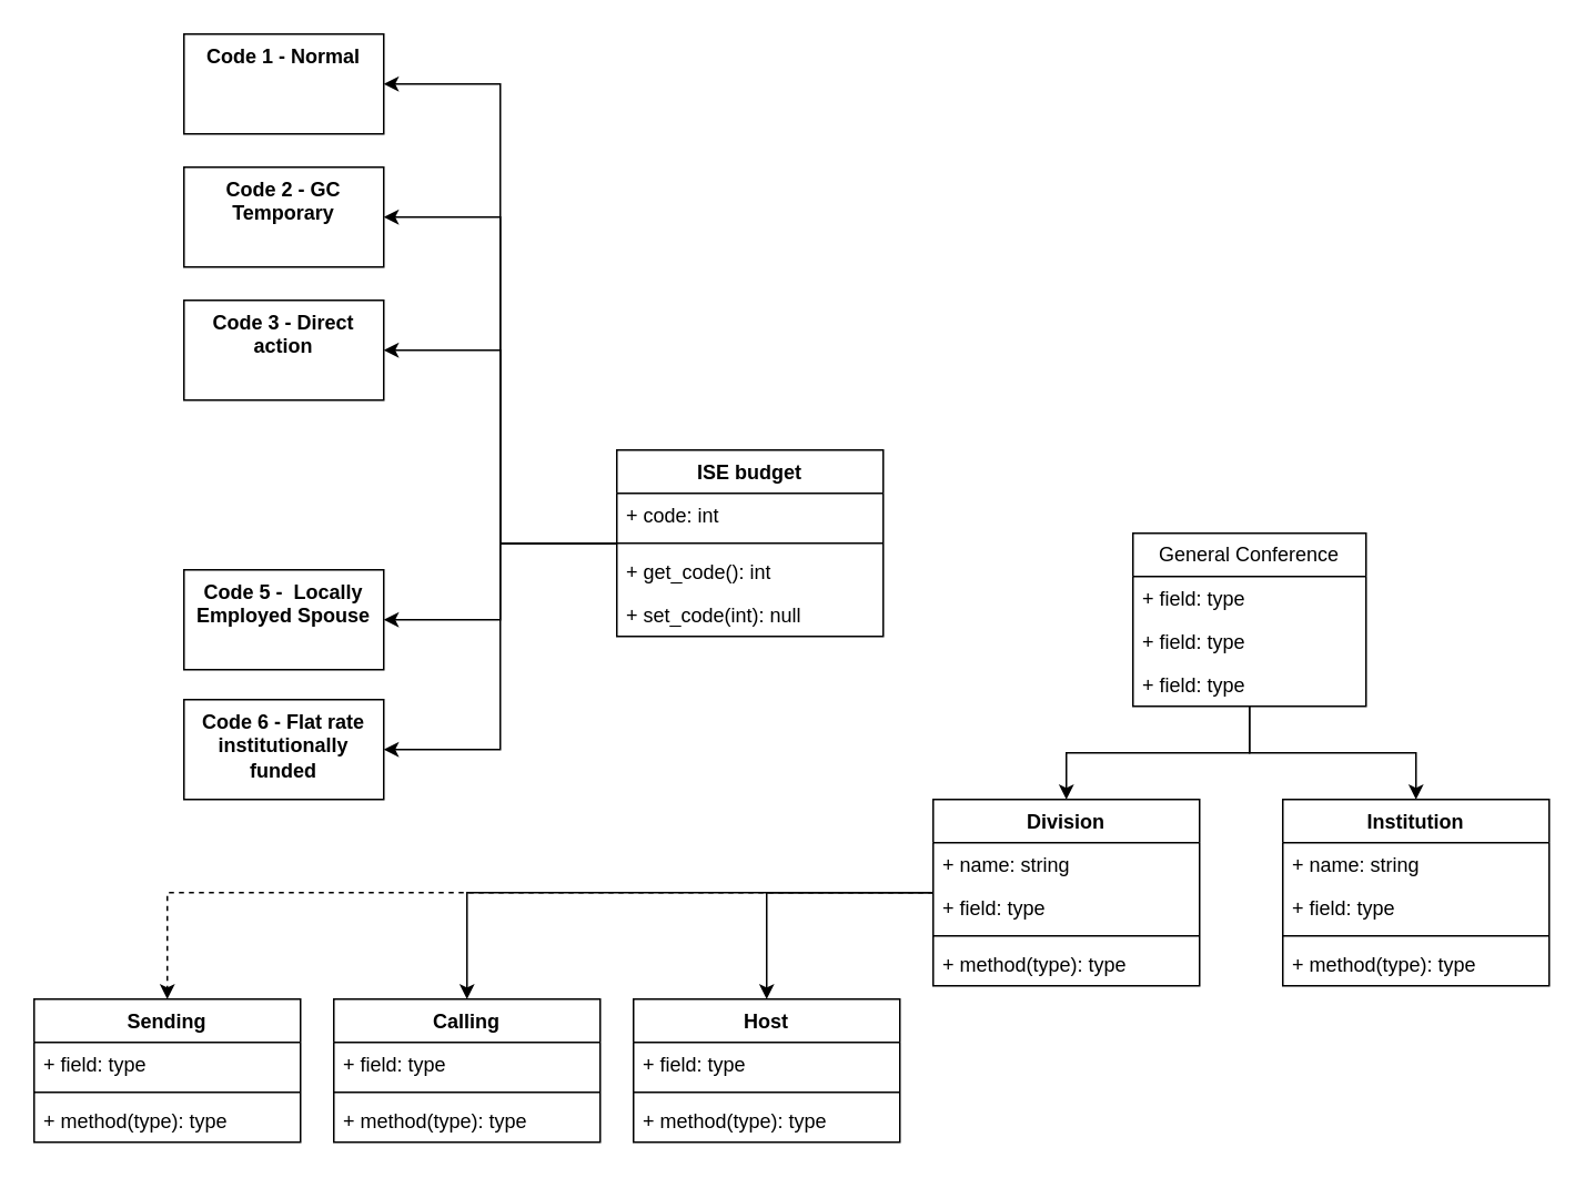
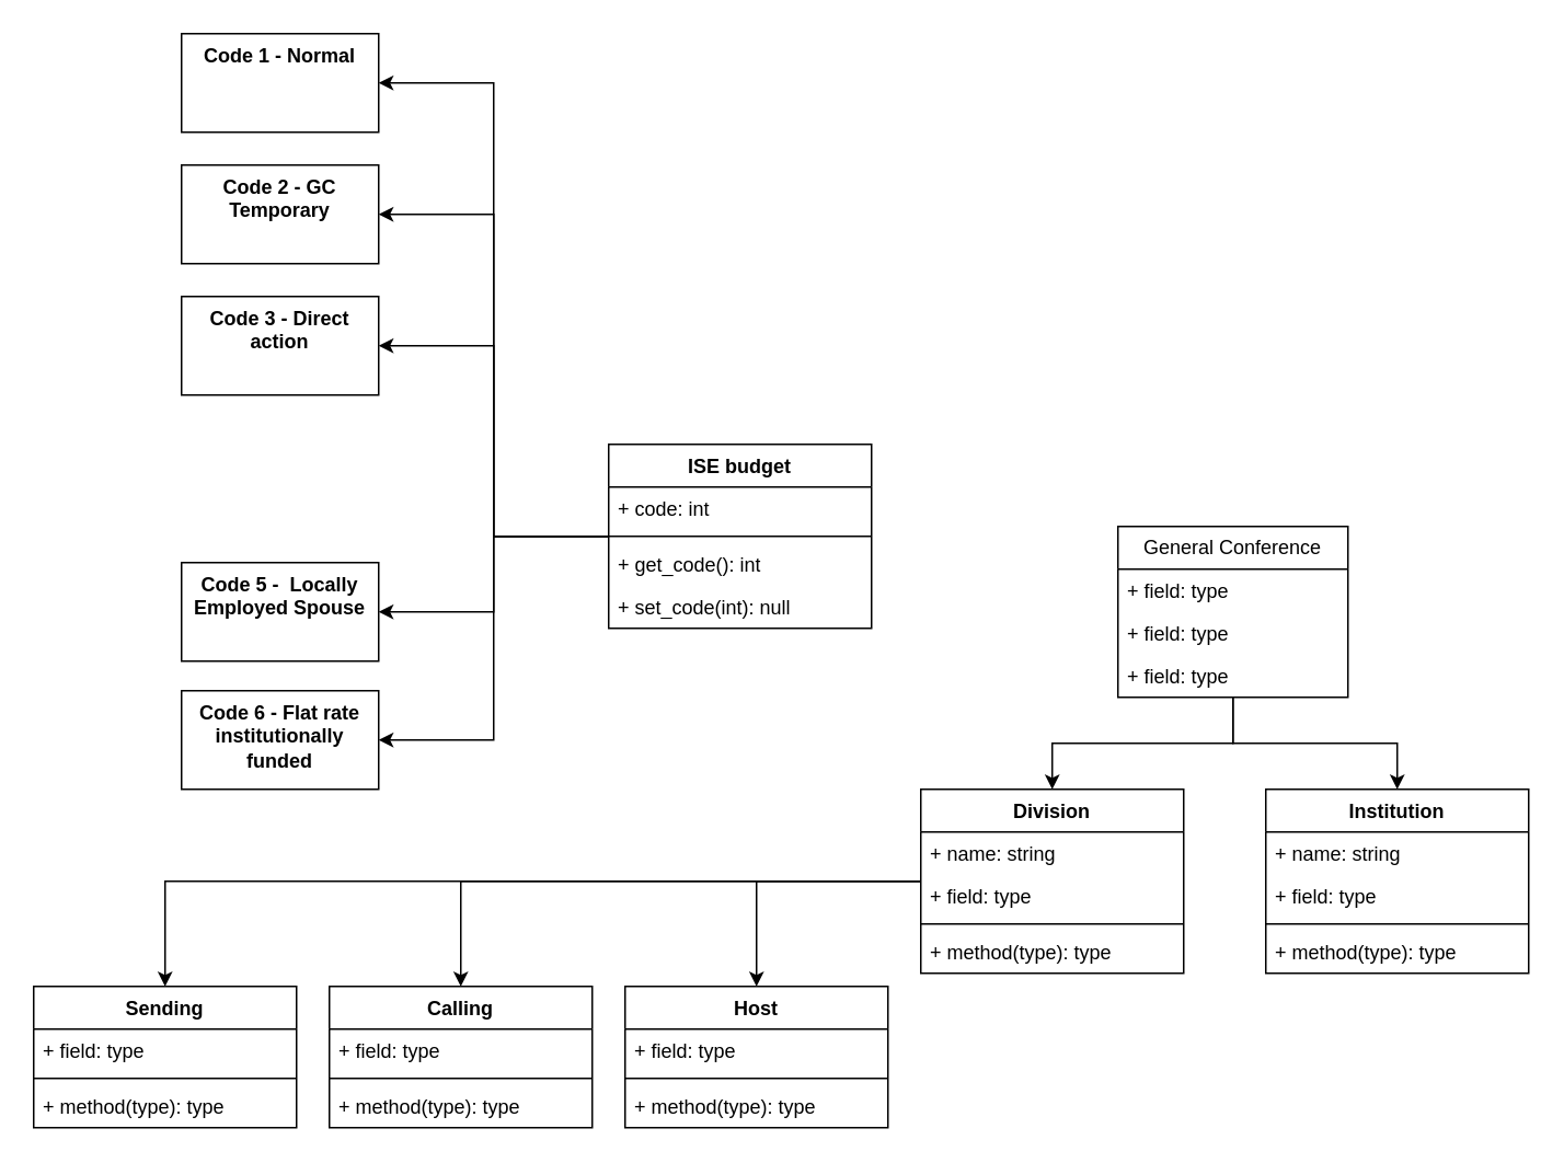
- <mxCell id="13" style="edgeStyle=orthogonalEdgeStyle;rounded=0;orthogonalLoop=1;jettySize=auto;html=1;entryX=0.5;entryY=0;entryDx=0;entryDy=0;dashed=1;" edge="1" parent="1" source="16" target="21"><mxGeometry relative="1" as="geometry" /></mxCell>
+ <mxCell id="13" style="edgeStyle=orthogonalEdgeStyle;rounded=0;orthogonalLoop=1;jettySize=auto;html=1;entryX=0.5;entryY=0;entryDx=0;entryDy=0;" edge="1" parent="1" source="16" target="21"><mxGeometry relative="1" as="geometry" /></mxCell>
